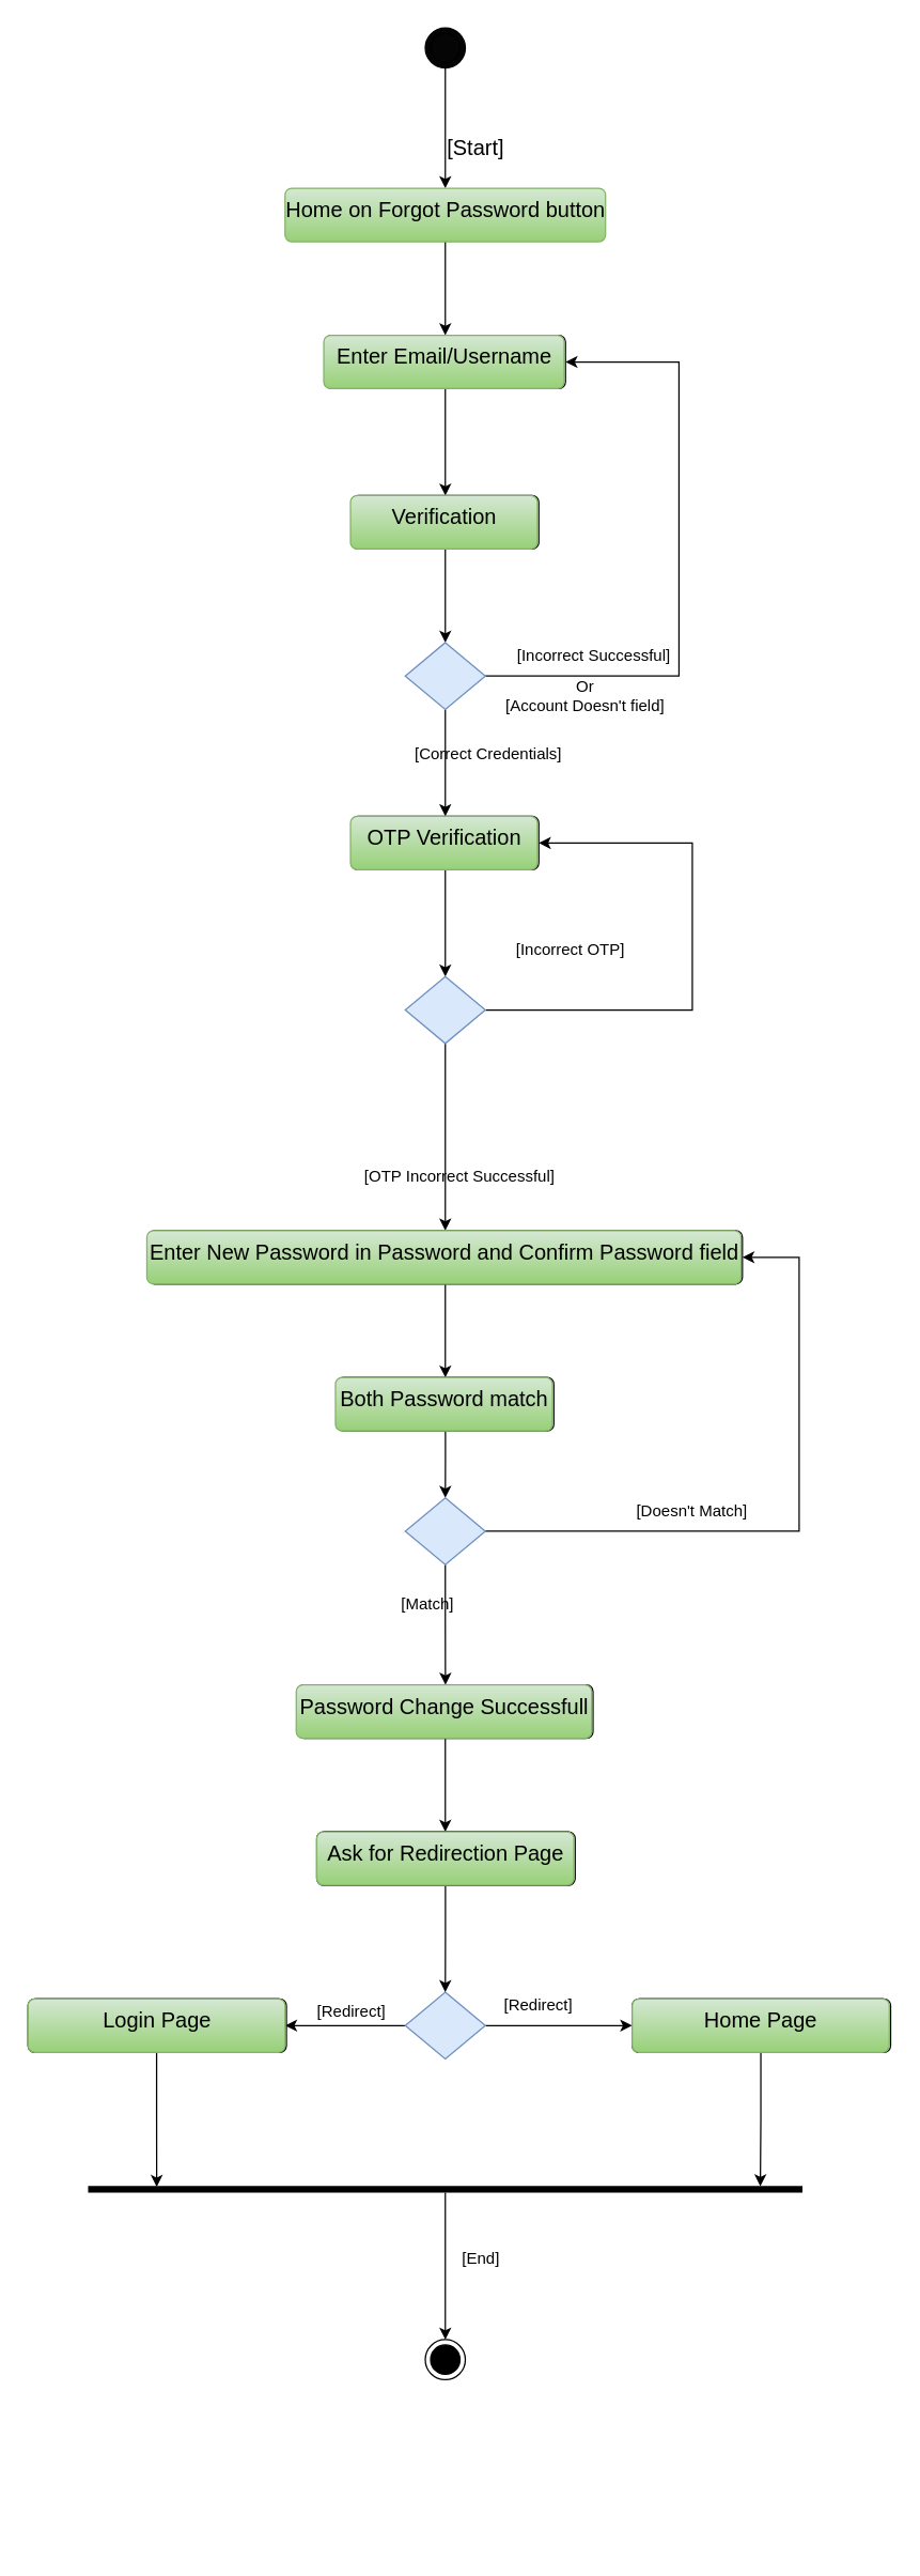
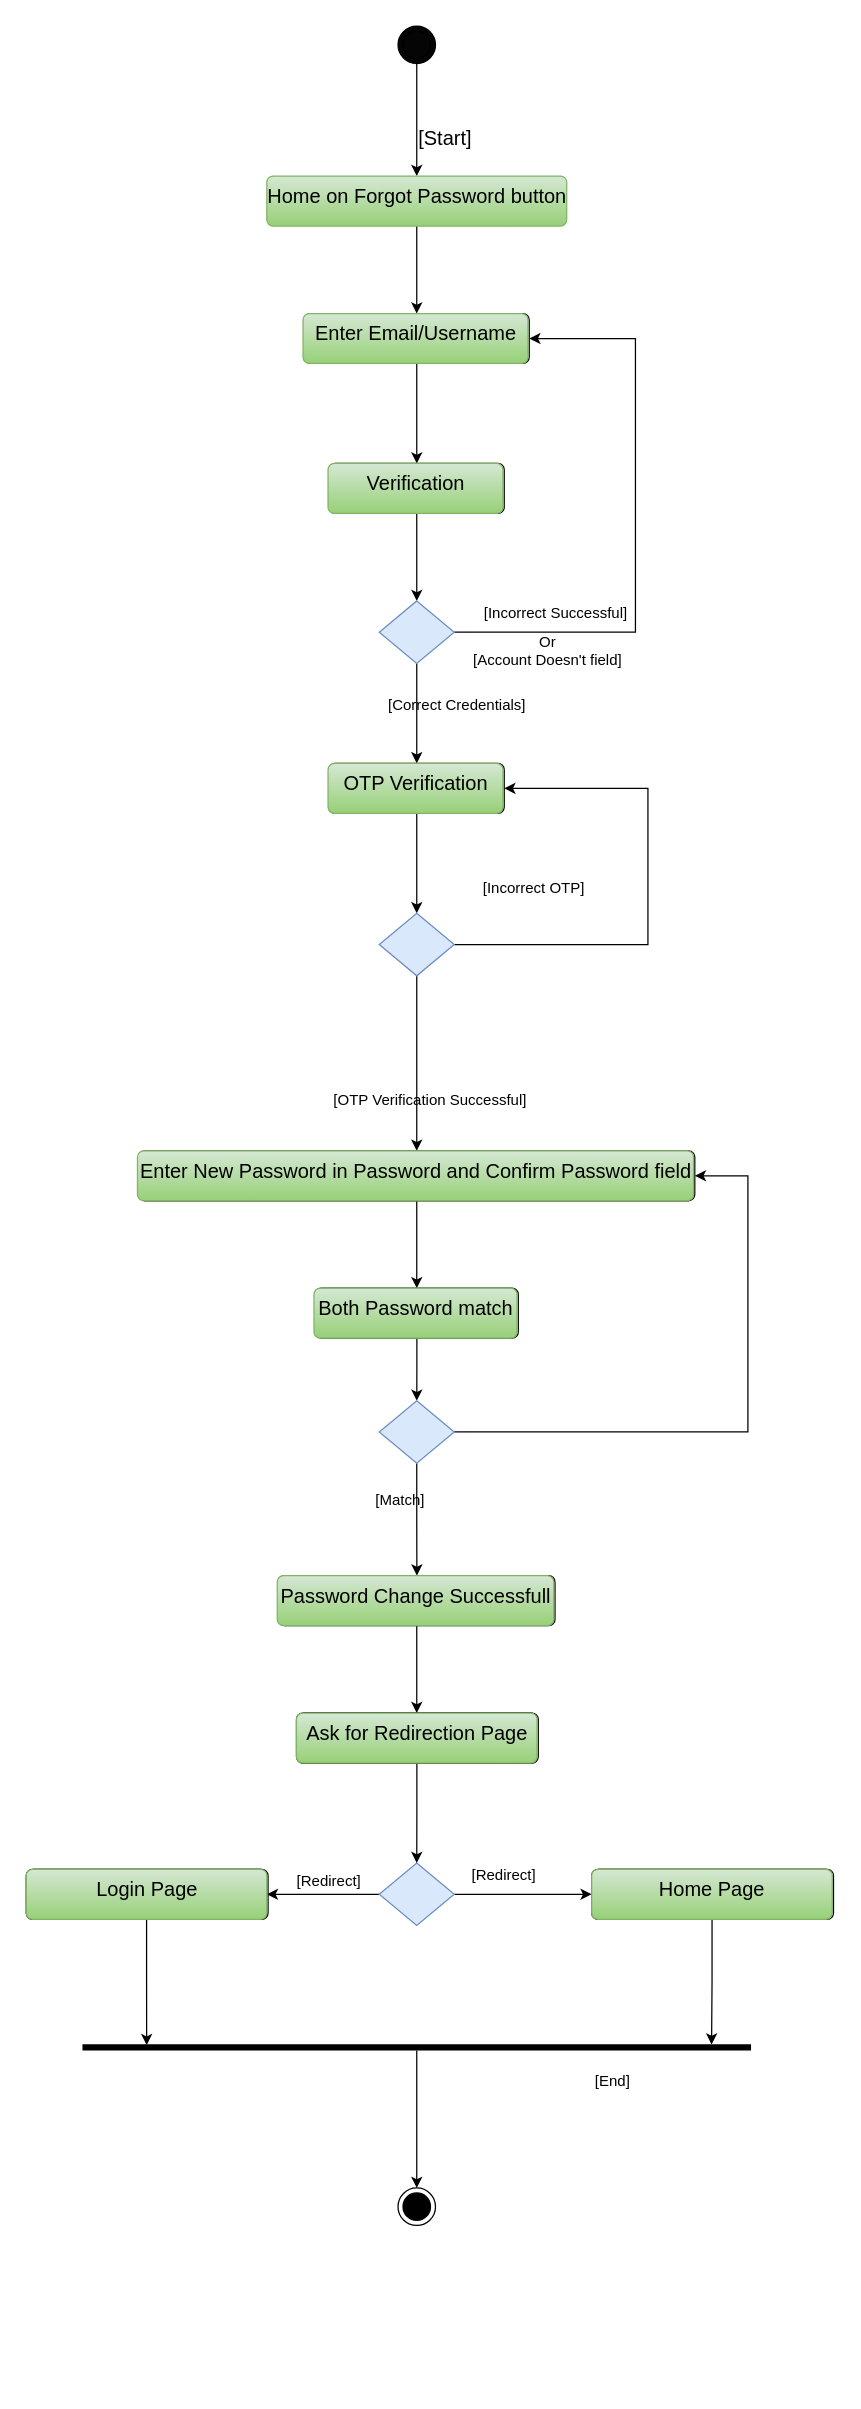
- <mxCell id="24" value="&lt;font style=&quot;font-size: 12px&quot;&gt;[OTP Incorrect Successful]&lt;/font&gt;" style="text;html=1;strokeColor=none;fillColor=none;align=center;verticalAlign=middle;whiteSpace=wrap;rounded=0;" parent="1" vertex="1"><mxGeometry x="234" y="870" width="220" height="20" as="geometry" /></mxCell>
+ <mxCell id="24" value="&lt;font style=&quot;font-size: 12px&quot;&gt;[OTP Verification Successful]&lt;/font&gt;" style="text;html=1;strokeColor=none;fillColor=none;align=center;verticalAlign=middle;whiteSpace=wrap;rounded=0;" parent="1" vertex="1"><mxGeometry x="234" y="870" width="220" height="20" as="geometry" /></mxCell>
- <mxCell id="30" value="[Doesn't Match]" style="text;html=1;strokeColor=none;fillColor=none;align=center;verticalAlign=middle;whiteSpace=wrap;rounded=0;" parent="1" vertex="1"><mxGeometry x="473" y="1120" width="90" height="20" as="geometry" /></mxCell>
- <mxCell id="49" value="[End]" style="text;html=1;strokeColor=none;fillColor=none;align=center;verticalAlign=middle;whiteSpace=wrap;rounded=0;" parent="1" vertex="1"><mxGeometry x="339.5" y="1680" width="40" height="20" as="geometry" /></mxCell>
+ <mxCell id="49" value="[End]" style="text;html=1;strokeColor=none;fillColor=none;align=center;verticalAlign=middle;whiteSpace=wrap;rounded=0;" parent="1" vertex="1"><mxGeometry x="469.5" y="1655" width="40" height="20" as="geometry" /></mxCell>
